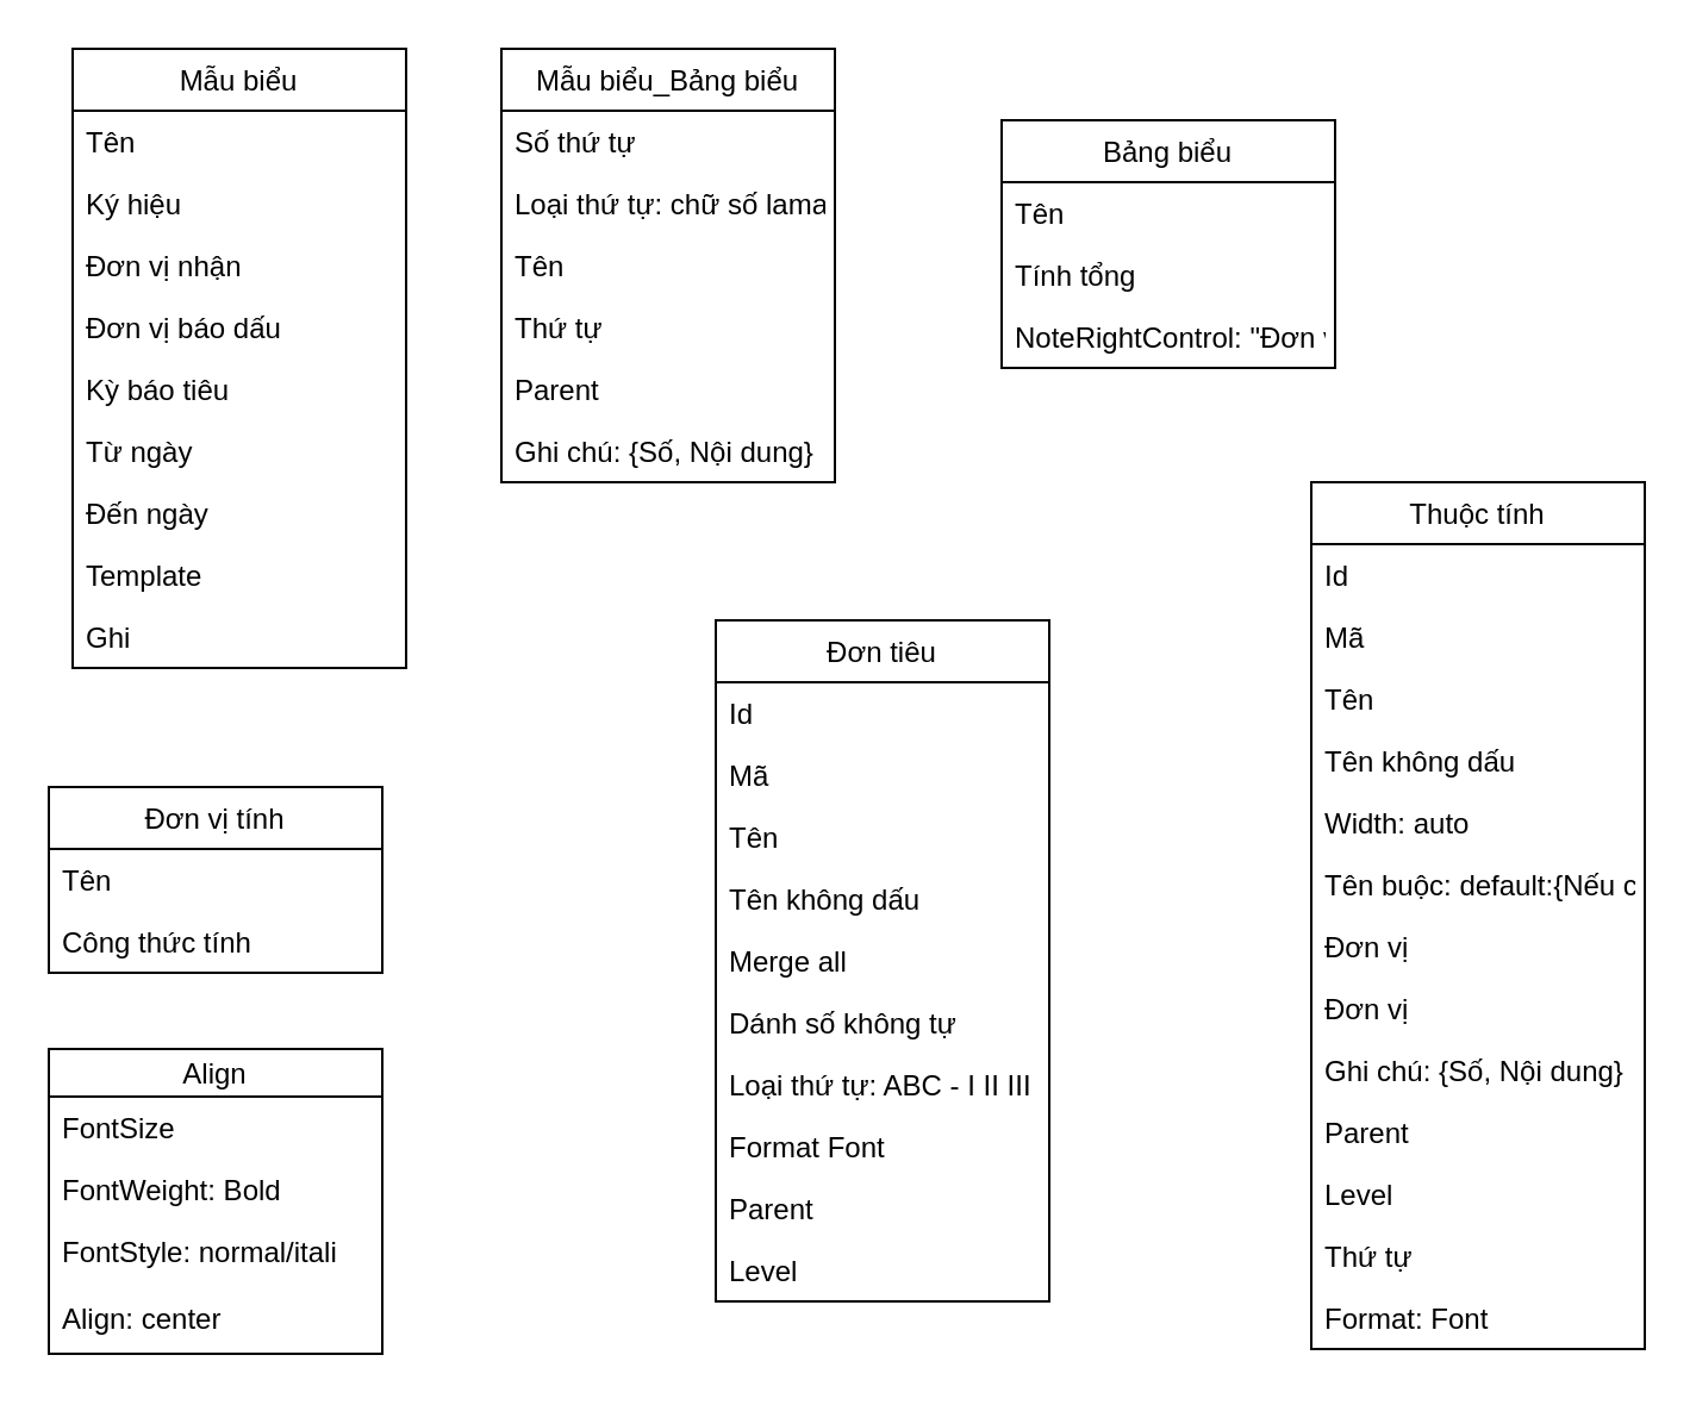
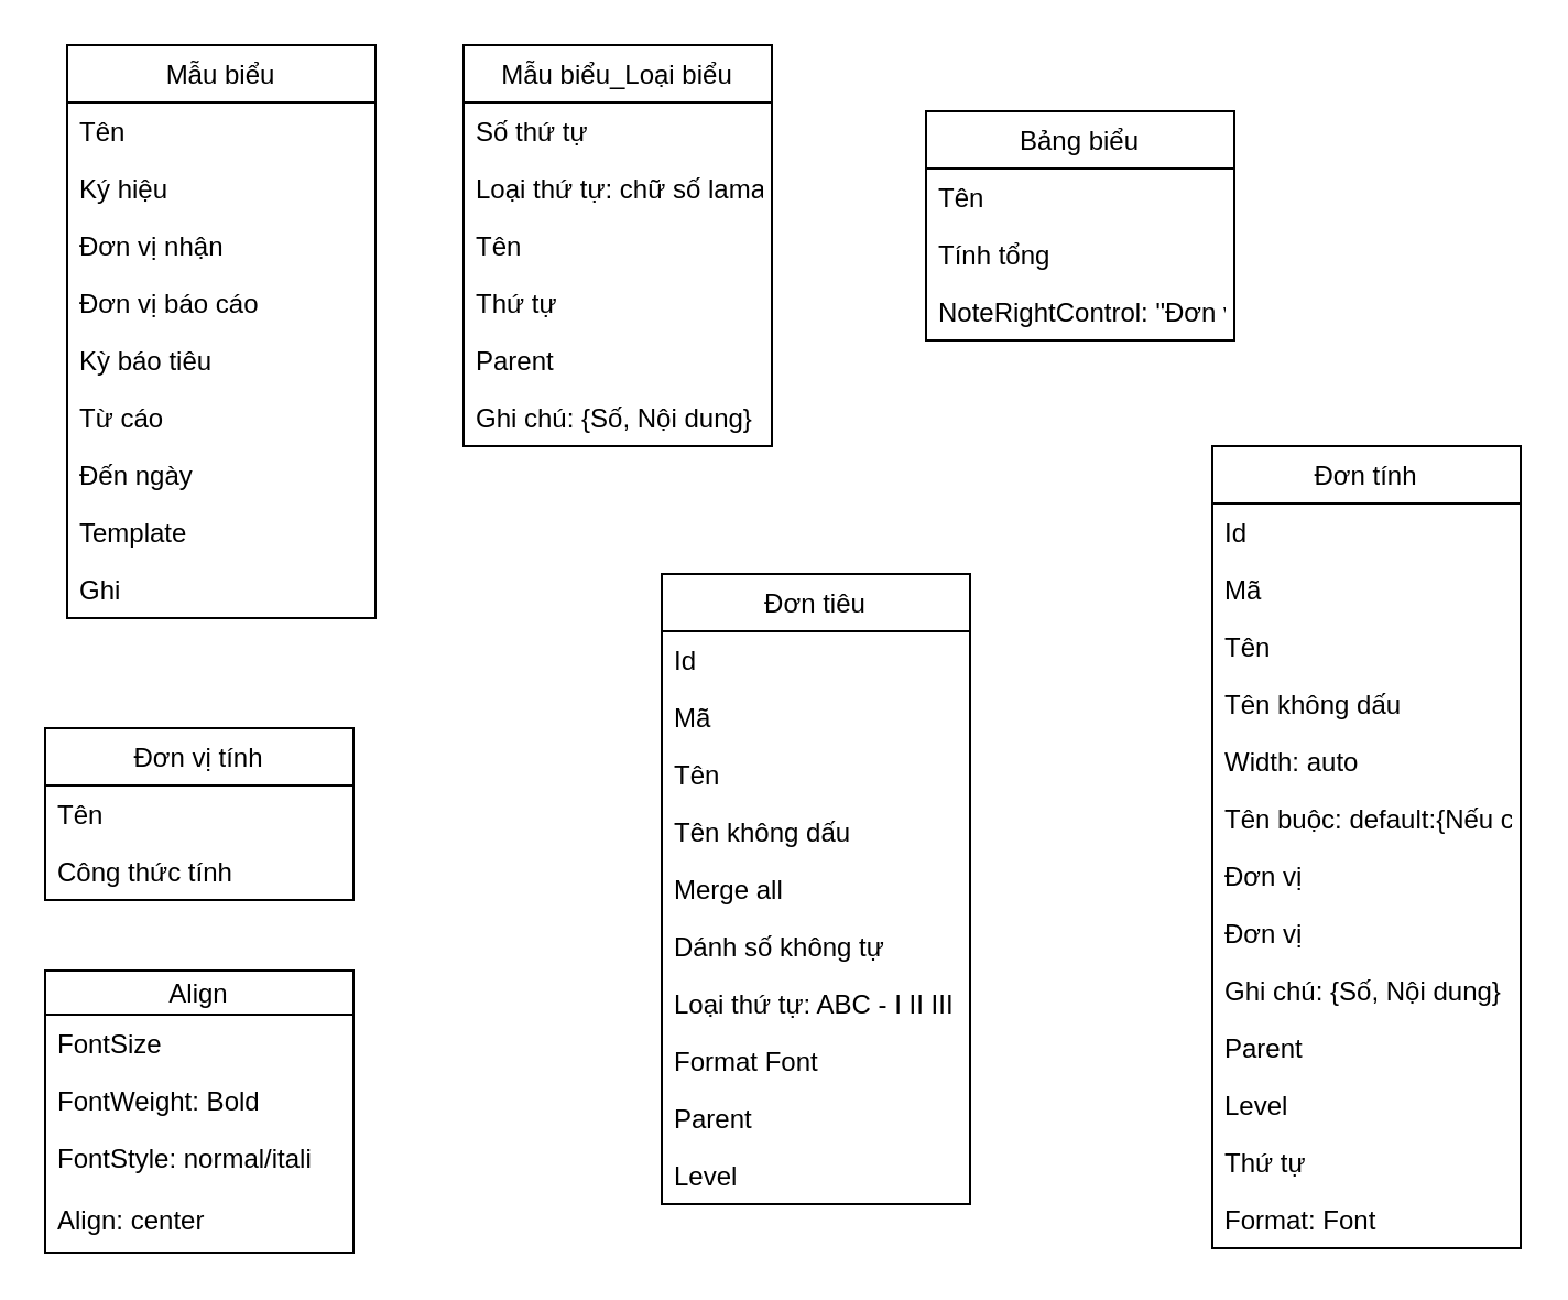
- <mxCell id="12" value="Mẫu biểu_Bảng biểu" style="swimlane;fontStyle=0;childLayout=stackLayout;horizontal=1;startSize=26;fillColor=none;horizontalStack=0;resizeParent=1;resizeParentMax=0;resizeLast=0;collapsible=1;marginBottom=0;" parent="1" vertex="1"><mxGeometry x="210" y="20" width="140" height="182" as="geometry" /></mxCell>
+ <mxCell id="12" value="Mẫu biểu_Loại biểu" style="swimlane;fontStyle=0;childLayout=stackLayout;horizontal=1;startSize=26;fillColor=none;horizontalStack=0;resizeParent=1;resizeParentMax=0;resizeLast=0;collapsible=1;marginBottom=0;" parent="1" vertex="1"><mxGeometry x="210" y="20" width="140" height="182" as="geometry" /></mxCell>
- <mxCell id="6" value="Đơn vị báo dấu" style="text;strokeColor=none;fillColor=none;align=left;verticalAlign=top;spacingLeft=4;spacingRight=4;overflow=hidden;rotatable=0;points=[[0,0.5],[1,0.5]];portConstraint=eastwest;" parent="2" vertex="1"><mxGeometry y="104" width="140" height="26" as="geometry" /></mxCell>
+ <mxCell id="6" value="Đơn vị báo cáo" style="text;strokeColor=none;fillColor=none;align=left;verticalAlign=top;spacingLeft=4;spacingRight=4;overflow=hidden;rotatable=0;points=[[0,0.5],[1,0.5]];portConstraint=eastwest;" parent="2" vertex="1"><mxGeometry y="104" width="140" height="26" as="geometry" /></mxCell>
- <mxCell id="8" value="Từ ngày" style="text;strokeColor=none;fillColor=none;align=left;verticalAlign=top;spacingLeft=4;spacingRight=4;overflow=hidden;rotatable=0;points=[[0,0.5],[1,0.5]];portConstraint=eastwest;" parent="2" vertex="1"><mxGeometry y="156" width="140" height="26" as="geometry" /></mxCell>
+ <mxCell id="8" value="Từ cáo" style="text;strokeColor=none;fillColor=none;align=left;verticalAlign=top;spacingLeft=4;spacingRight=4;overflow=hidden;rotatable=0;points=[[0,0.5],[1,0.5]];portConstraint=eastwest;" parent="2" vertex="1"><mxGeometry y="156" width="140" height="26" as="geometry" /></mxCell>
- <mxCell id="31" value="Thuộc tính" style="swimlane;fontStyle=0;childLayout=stackLayout;horizontal=1;startSize=26;fillColor=none;horizontalStack=0;resizeParent=1;resizeParentMax=0;resizeLast=0;collapsible=1;marginBottom=0;" parent="1" vertex="1"><mxGeometry x="550" y="202" width="140" height="364" as="geometry" /></mxCell>
+ <mxCell id="31" value="Đơn tính" style="swimlane;fontStyle=0;childLayout=stackLayout;horizontal=1;startSize=26;fillColor=none;horizontalStack=0;resizeParent=1;resizeParentMax=0;resizeLast=0;collapsible=1;marginBottom=0;" parent="1" vertex="1"><mxGeometry x="550" y="202" width="140" height="364" as="geometry" /></mxCell>
